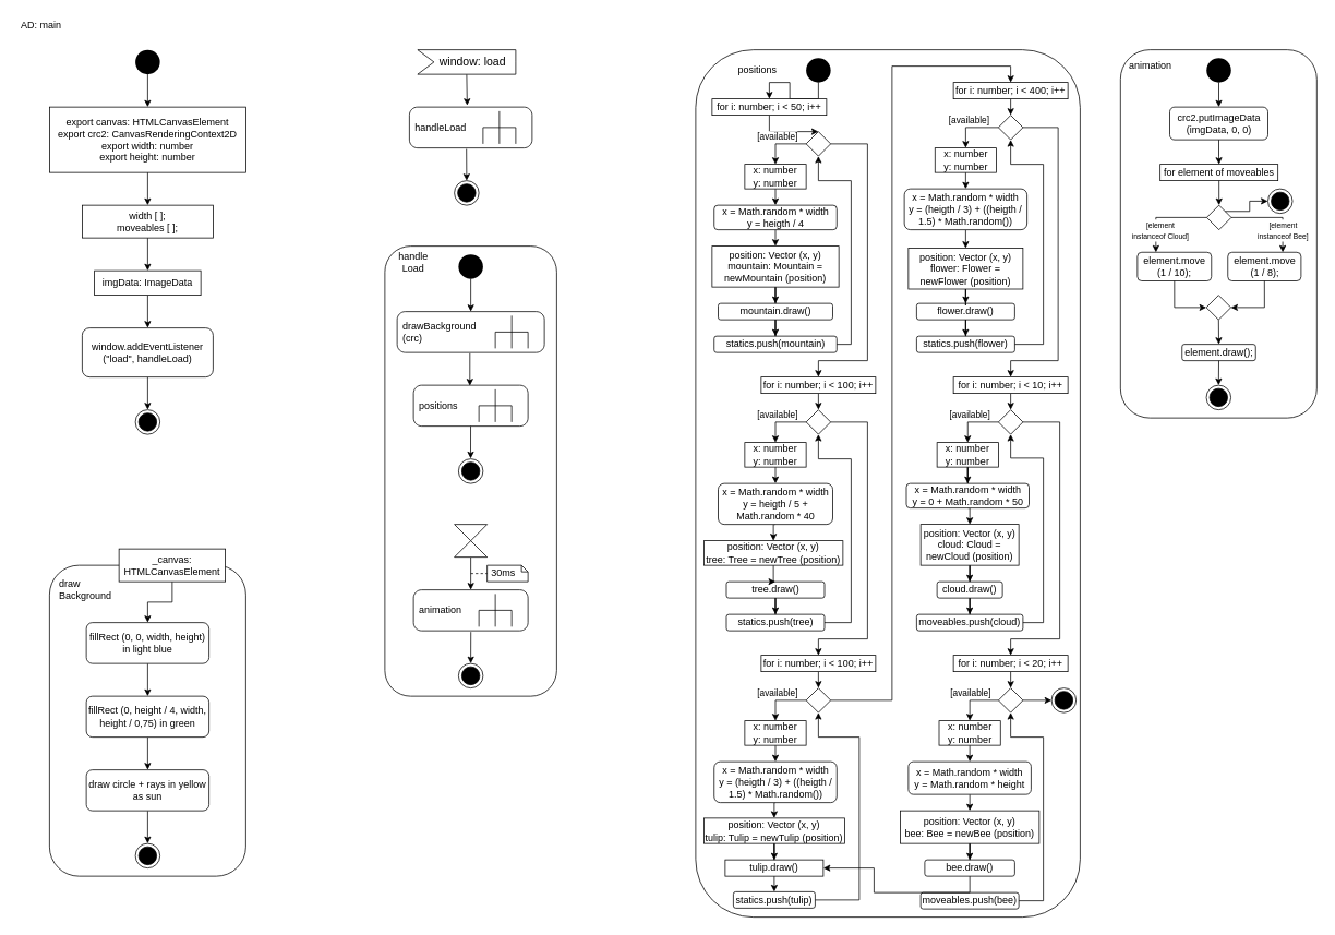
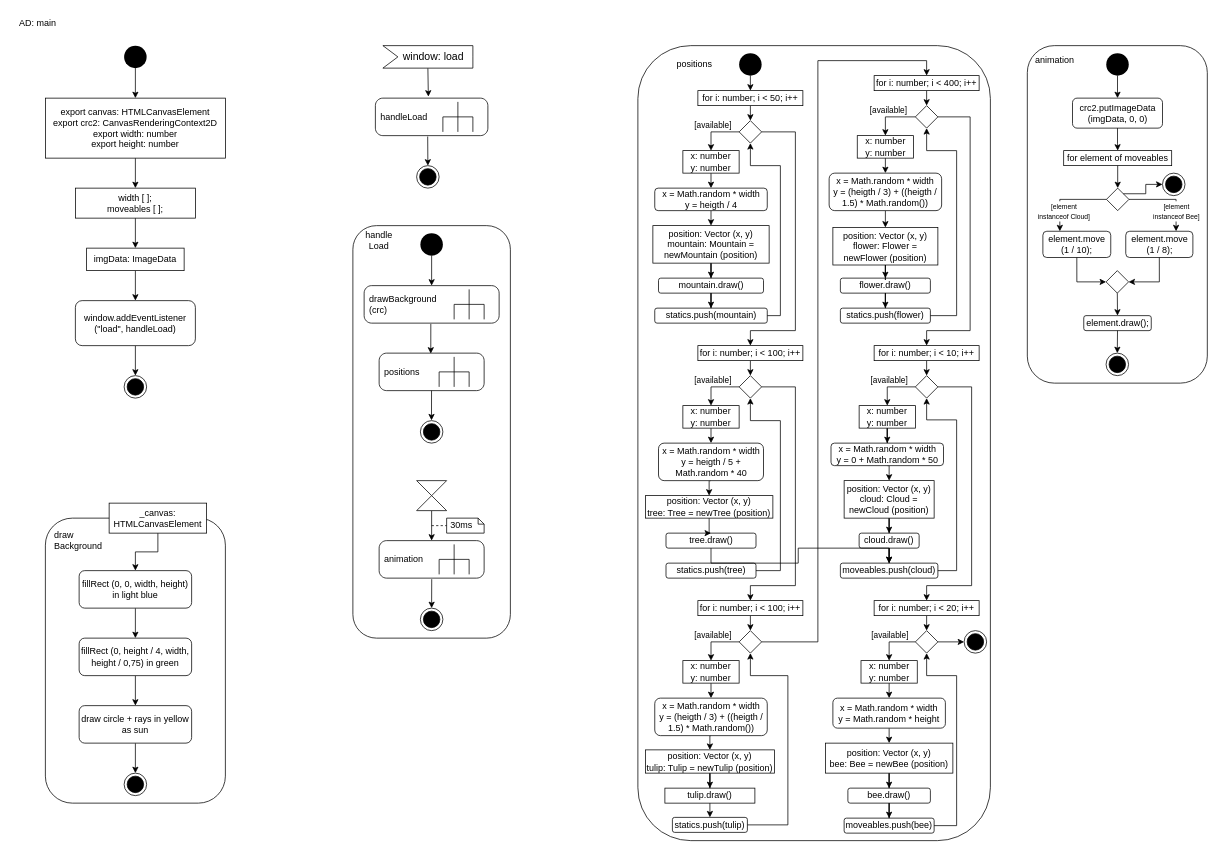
- <mxCell id="53" value="for i: number; i &amp;lt; 50; i++" style="rounded=0;whiteSpace=wrap;html=1;" parent="1" vertex="1"><mxGeometry x="870" y="120" width="140" height="20" as="geometry" /></mxCell>
+ <mxCell id="53" value="for i: number; i &amp;lt; 50; i++" style="rounded=0;whiteSpace=wrap;html=1;" parent="1" vertex="1"><mxGeometry x="930" y="120" width="140" height="20" as="geometry" /></mxCell>
- <mxCell id="87" style="edgeStyle=orthogonalEdgeStyle;rounded=0;orthogonalLoop=1;jettySize=auto;html=1;exitX=0.5;exitY=1;exitDx=0;exitDy=0;" parent="1" source="88" target="89" edge="1"><mxGeometry relative="1" as="geometry" /></mxCell>
+ <mxCell id="87" style="edgeStyle=orthogonalEdgeStyle;rounded=0;orthogonalLoop=1;jettySize=auto;html=1;exitX=0.5;exitY=1;exitDx=0;exitDy=0;" parent="1" source="88" target="100" edge="1"><mxGeometry relative="1" as="geometry" /></mxCell>
- <mxCell id="133" style="edgeStyle=orthogonalEdgeStyle;rounded=0;orthogonalLoop=1;jettySize=auto;html=1;exitX=0.5;exitY=1;exitDx=0;exitDy=0;" parent="1" source="134" target="121" edge="1"><mxGeometry relative="1" as="geometry" /></mxCell>
+ <mxCell id="133" style="edgeStyle=orthogonalEdgeStyle;rounded=0;orthogonalLoop=1;jettySize=auto;html=1;exitX=0.5;exitY=1;exitDx=0;exitDy=0;" parent="1" source="134" target="135" edge="1"><mxGeometry relative="1" as="geometry" /></mxCell>
